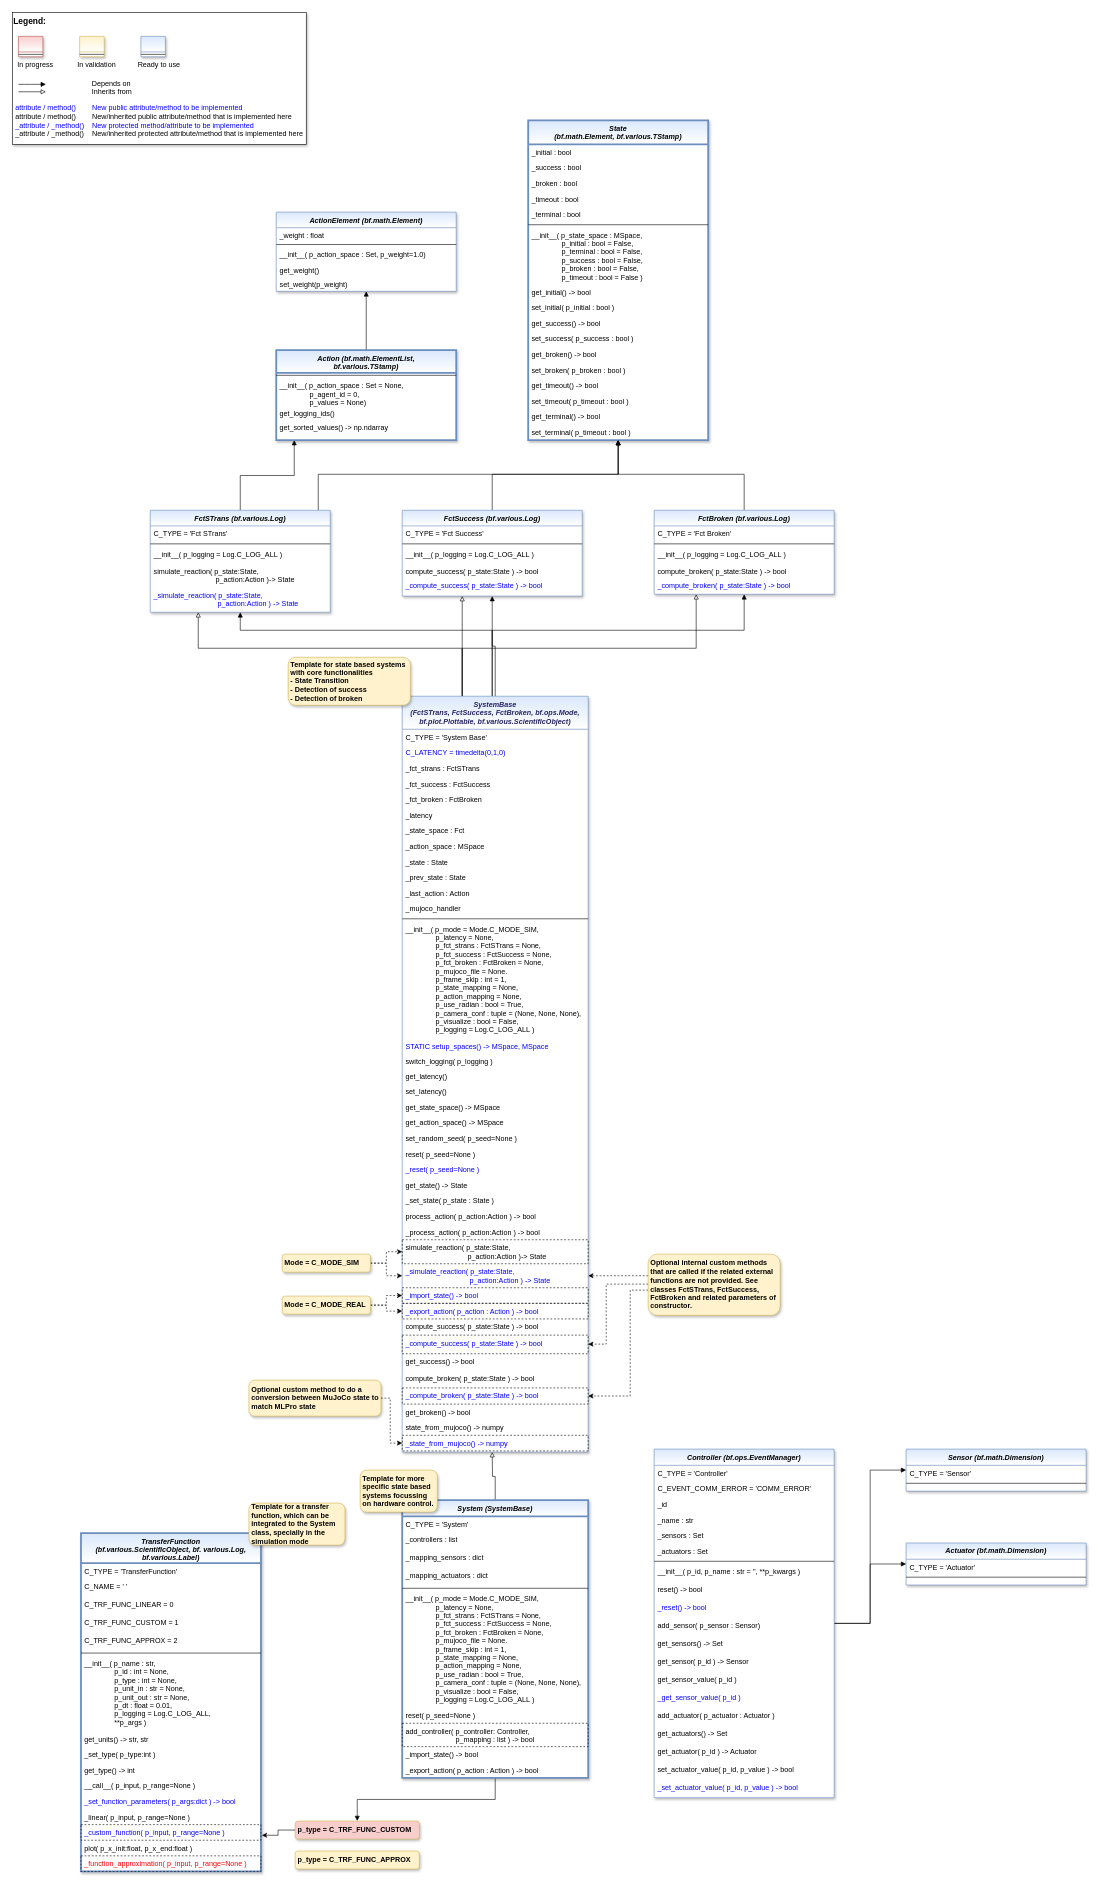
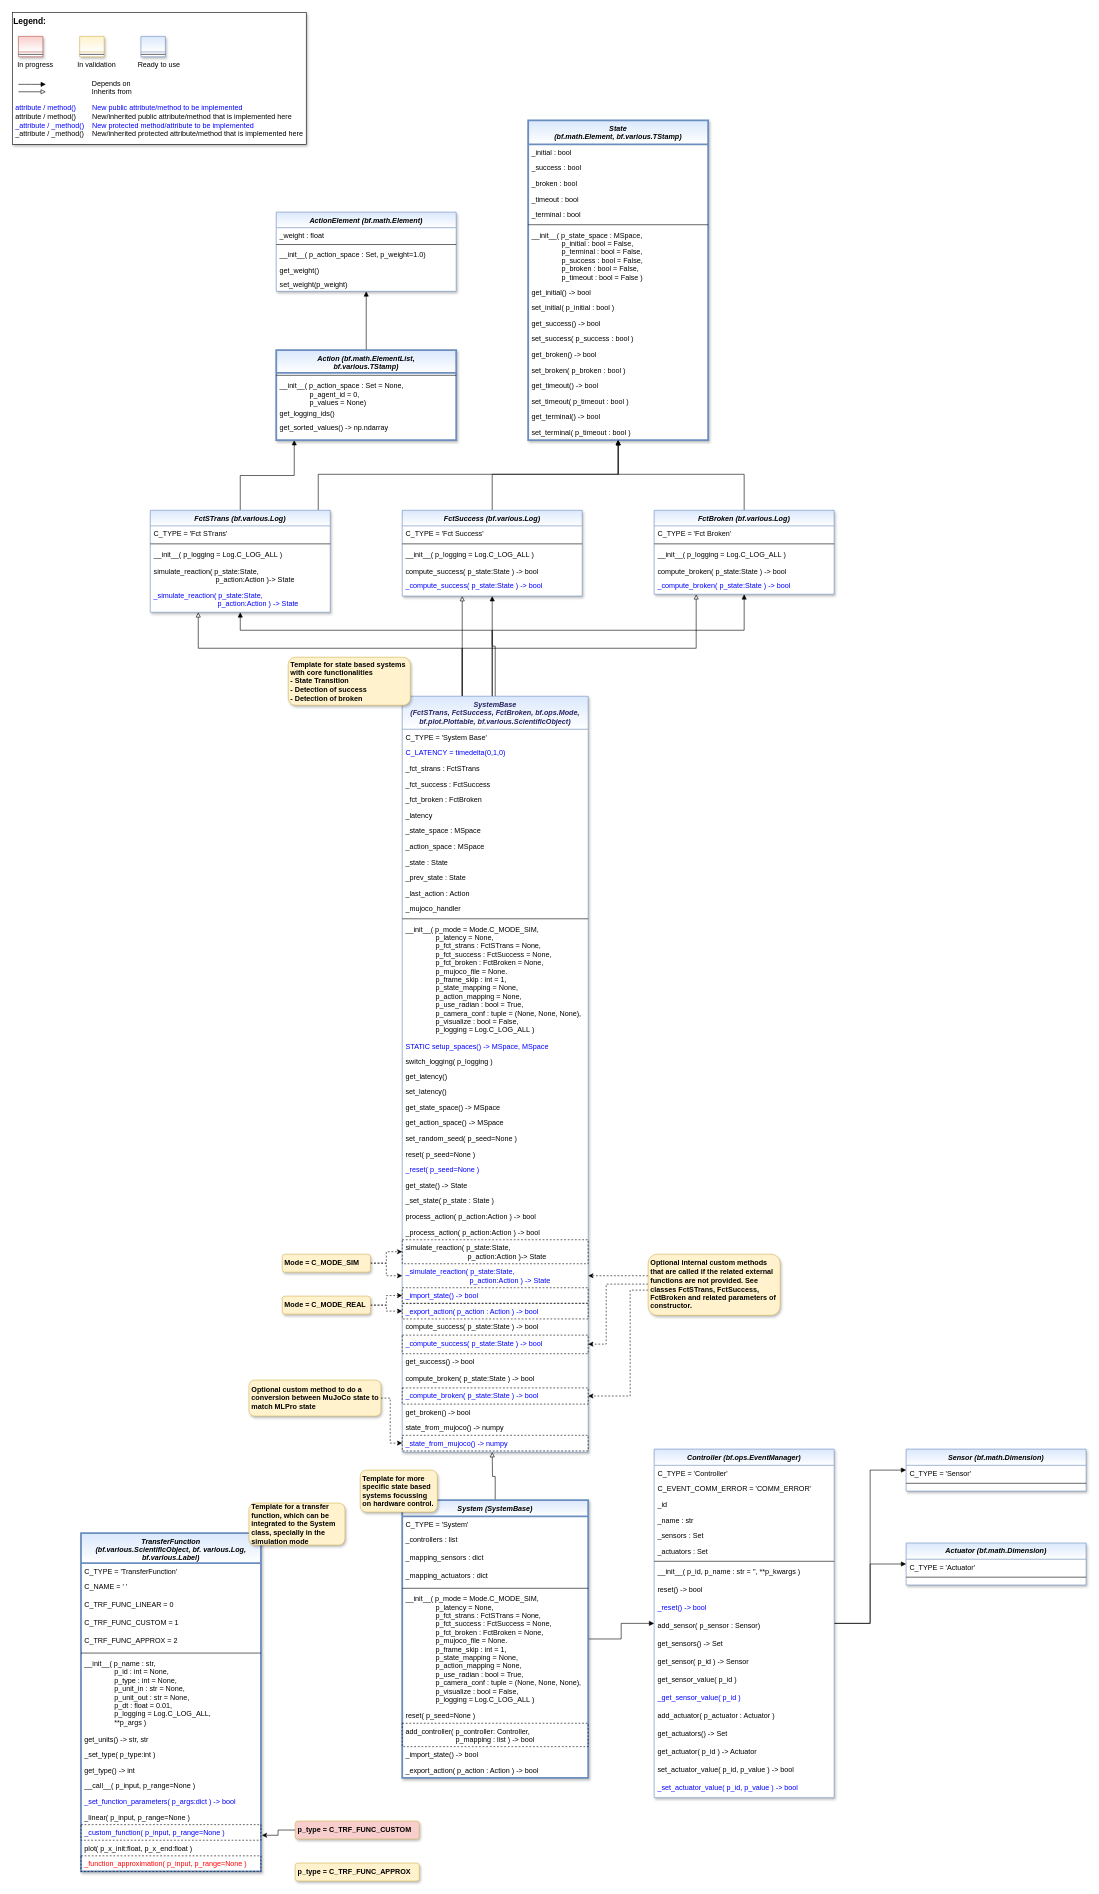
- <mxCell id="63" value="_state_space : Fct" style="text;align=left;verticalAlign=top;spacingLeft=4;spacingRight=4;overflow=hidden;rotatable=0;points=[[0,0.5],[1,0.5]];portConstraint=eastwest;" parent="56" vertex="1"><mxGeometry y="211" width="310" height="26" as="geometry" /></mxCell>
+ <mxCell id="63" value="_state_space : MSpace" style="text;align=left;verticalAlign=top;spacingLeft=4;spacingRight=4;overflow=hidden;rotatable=0;points=[[0,0.5],[1,0.5]];portConstraint=eastwest;" parent="56" vertex="1"><mxGeometry y="211" width="310" height="26" as="geometry" /></mxCell>
- <mxCell id="122" style="edgeStyle=orthogonalEdgeStyle;rounded=0;orthogonalLoop=1;jettySize=auto;html=1;endArrow=block;endFill=1;" parent="1" source="123" target="182" edge="1"><mxGeometry relative="1" as="geometry" /></mxCell>
+ <mxCell id="122" style="edgeStyle=orthogonalEdgeStyle;rounded=0;orthogonalLoop=1;jettySize=auto;html=1;endArrow=block;endFill=1;" parent="1" source="123" target="142" edge="1"><mxGeometry relative="1" as="geometry" /></mxCell>
- <mxCell id="184" value="p_type = C_TRF_FUNC_APPROX" style="rounded=1;whiteSpace=wrap;html=1;fillColor=#fff2cc;strokeColor=#d6b656;shadow=1;fontStyle=1;align=left;spacingLeft=2;" parent="1" vertex="1"><mxGeometry x="491.5" y="3085" width="207" height="30" as="geometry" /></mxCell>
+ <mxCell id="184" value="p_type = C_TRF_FUNC_APPROX" style="rounded=1;whiteSpace=wrap;html=1;fillColor=#fff2cc;strokeColor=#d6b656;shadow=1;fontStyle=1;align=left;spacingLeft=2;" parent="1" vertex="1"><mxGeometry x="491.5" y="3105" width="207" height="30" as="geometry" /></mxCell>
